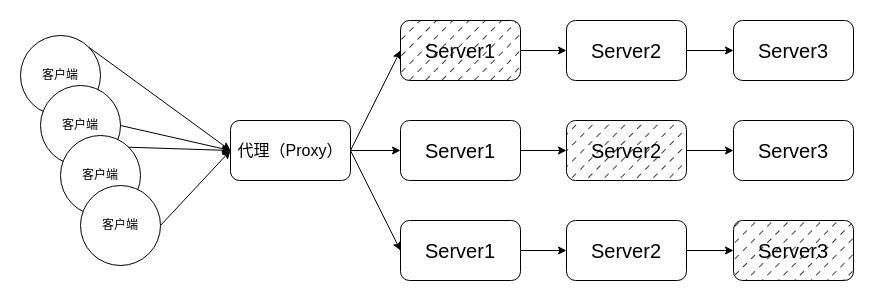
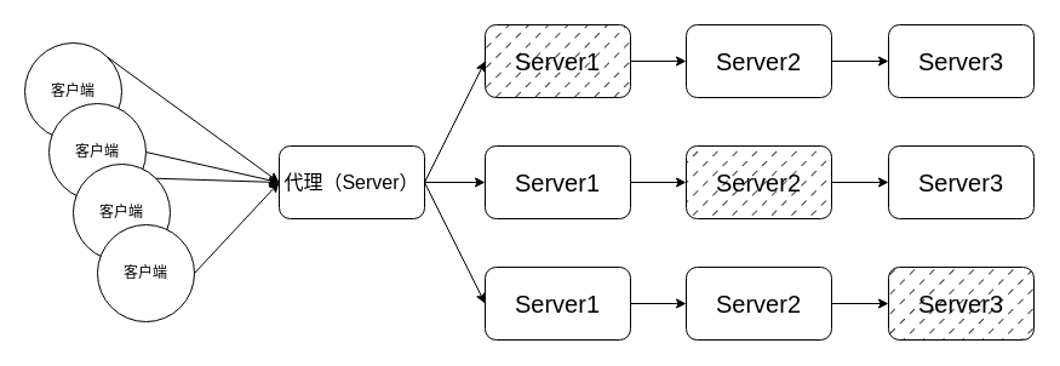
- <mxCell id="2" value="代理（Proxy）" style="rounded=1;whiteSpace=wrap;html=1;fontSize=16;" vertex="1" parent="1"><mxGeometry x="230" y="120" width="120" height="60" as="geometry" /></mxCell>
+ <mxCell id="2" value="代理（Server）" style="rounded=1;whiteSpace=wrap;html=1;fontSize=16;" vertex="1" parent="1"><mxGeometry x="230" y="120" width="120" height="60" as="geometry" /></mxCell>
